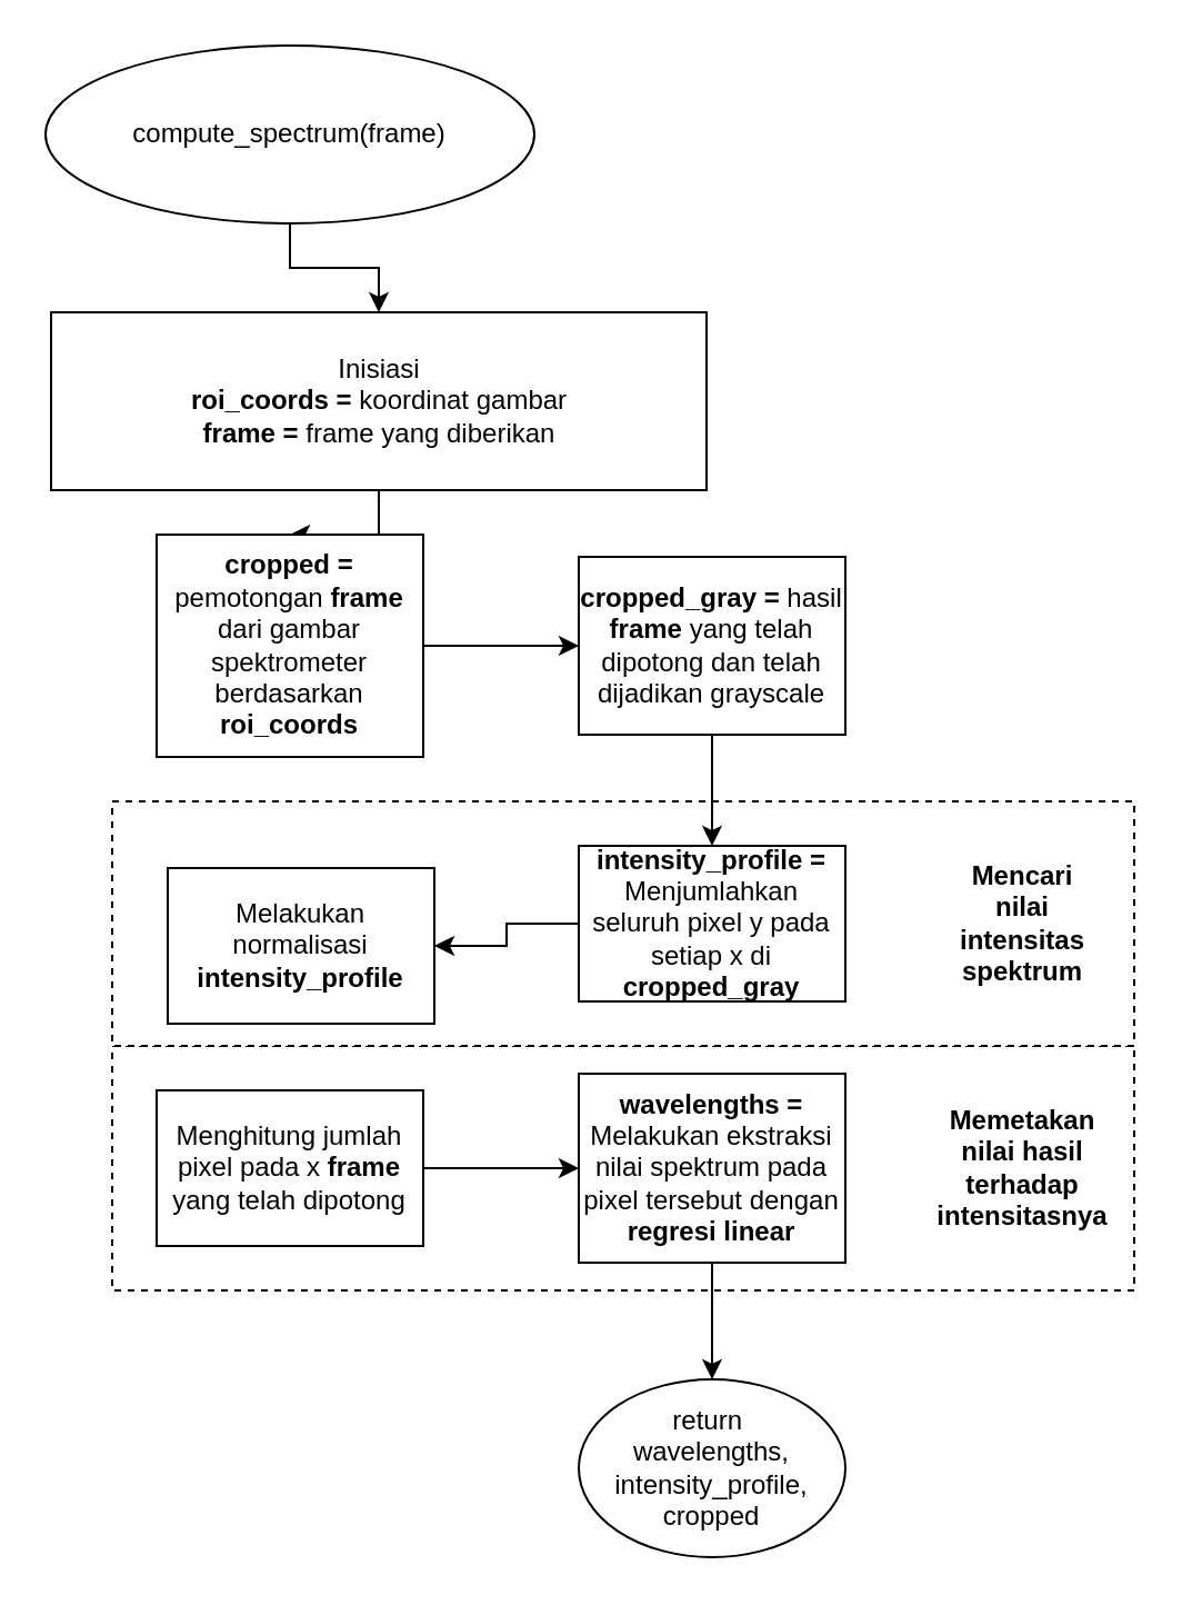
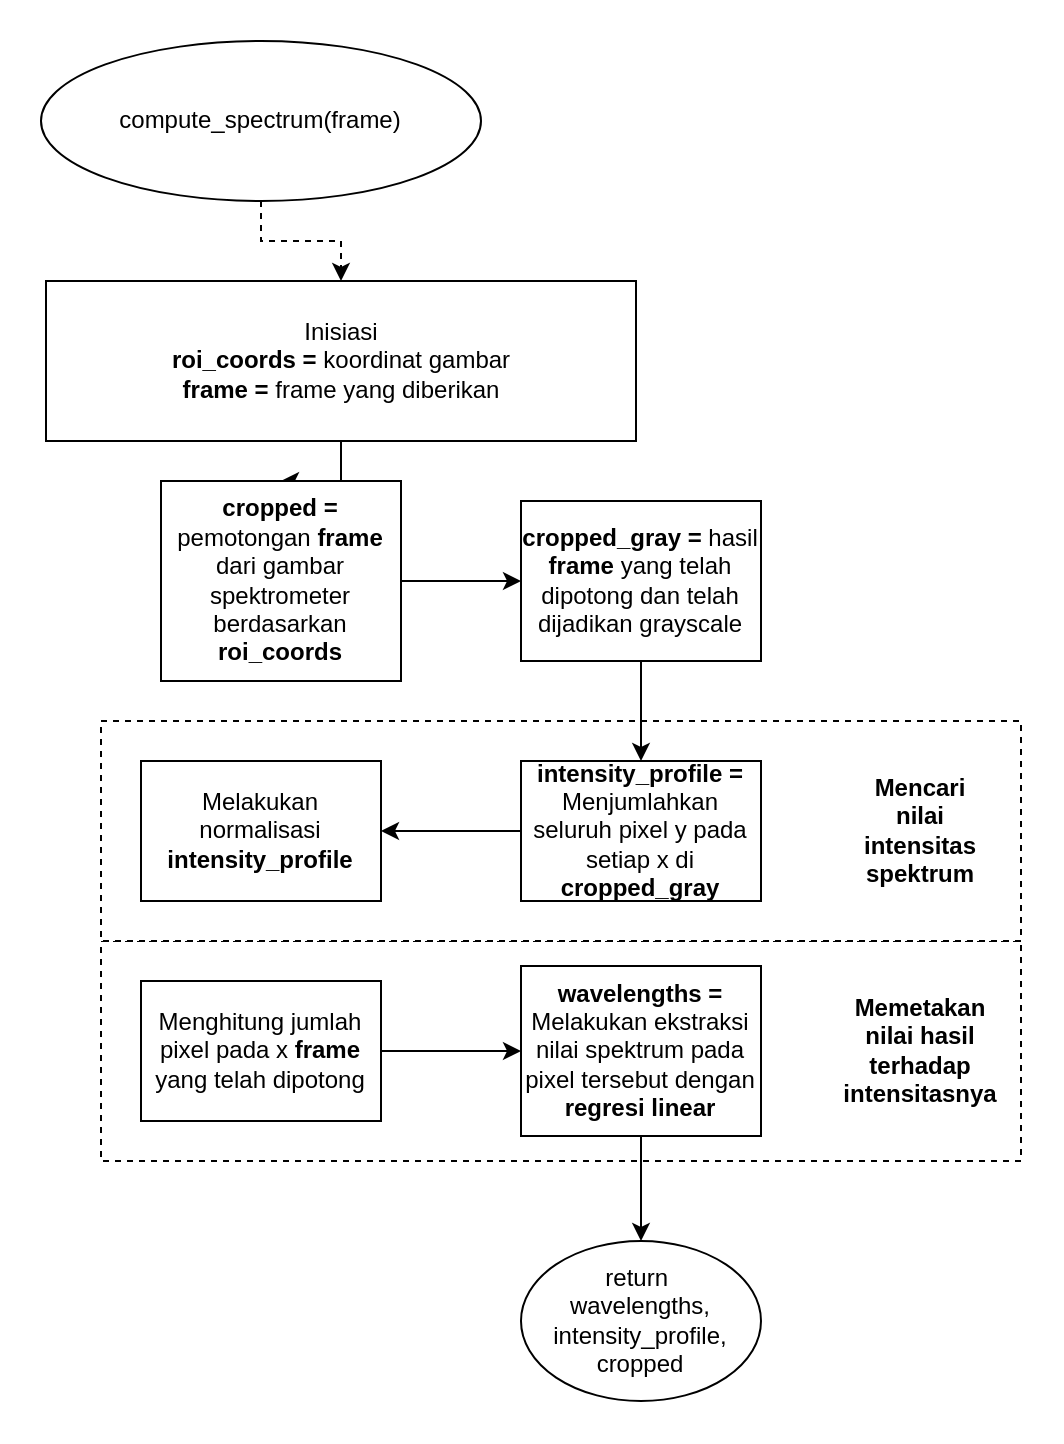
- <mxCell id="4" value="" style="edgeStyle=orthogonalEdgeStyle;rounded=0;orthogonalLoop=1;jettySize=auto;html=1;" edge="1" parent="1" source="5" target="7"><mxGeometry relative="1" as="geometry" /></mxCell>
+ <mxCell id="4" value="" style="edgeStyle=orthogonalEdgeStyle;rounded=0;orthogonalLoop=1;jettySize=auto;html=1;dashed=1;" edge="1" parent="1" source="5" target="7"><mxGeometry relative="1" as="geometry" /></mxCell>
- <mxCell id="9" value="&lt;b&gt;cropped = &lt;/b&gt;pemotongan &lt;b&gt;frame&lt;/b&gt; dari gambar spektrometer berdasarkan &lt;b&gt;roi_coords&lt;/b&gt;" style="whiteSpace=wrap;html=1;" vertex="1" parent="1"><mxGeometry x="70" y="240" width="120" height="100" as="geometry" /></mxCell>
+ <mxCell id="9" value="&lt;b&gt;cropped = &lt;/b&gt;pemotongan &lt;b&gt;frame&lt;/b&gt; dari gambar spektrometer berdasarkan &lt;b&gt;roi_coords&lt;/b&gt;" style="whiteSpace=wrap;html=1;" vertex="1" parent="1"><mxGeometry x="80" y="240" width="120" height="100" as="geometry" /></mxCell>
- <mxCell id="14" value="Melakukan normalisasi &lt;b&gt;intensity_profile&lt;/b&gt;" style="whiteSpace=wrap;html=1;" vertex="1" parent="1"><mxGeometry x="75" y="390" width="120" height="70" as="geometry" /></mxCell>
+ <mxCell id="14" value="Melakukan normalisasi &lt;b&gt;intensity_profile&lt;/b&gt;" style="whiteSpace=wrap;html=1;" vertex="1" parent="1"><mxGeometry x="70" y="380" width="120" height="70" as="geometry" /></mxCell>
